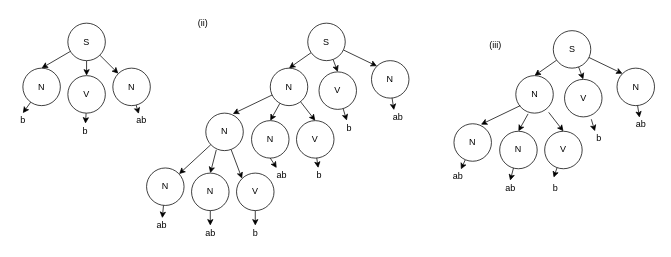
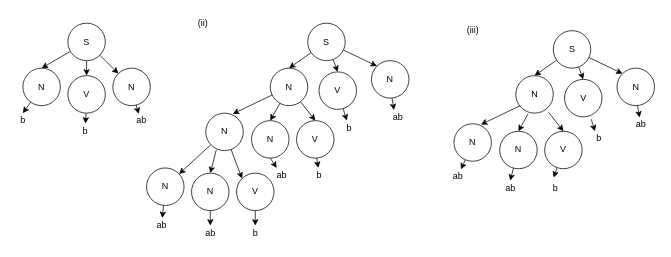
- <mxCell id="48" value="(iii)" style="text;html=1;align=center;verticalAlign=middle;resizable=0;points=[];autosize=1;strokeColor=none;fillColor=none;" vertex="1" parent="1"><mxGeometry x="645" y="50" width="30" height="20" as="geometry" /></mxCell>
+ <mxCell id="48" value="(iii)" style="text;html=1;align=center;verticalAlign=middle;resizable=0;points=[];autosize=1;strokeColor=none;fillColor=none;" vertex="1" parent="1"><mxGeometry x="615" y="30" width="30" height="20" as="geometry" /></mxCell>
